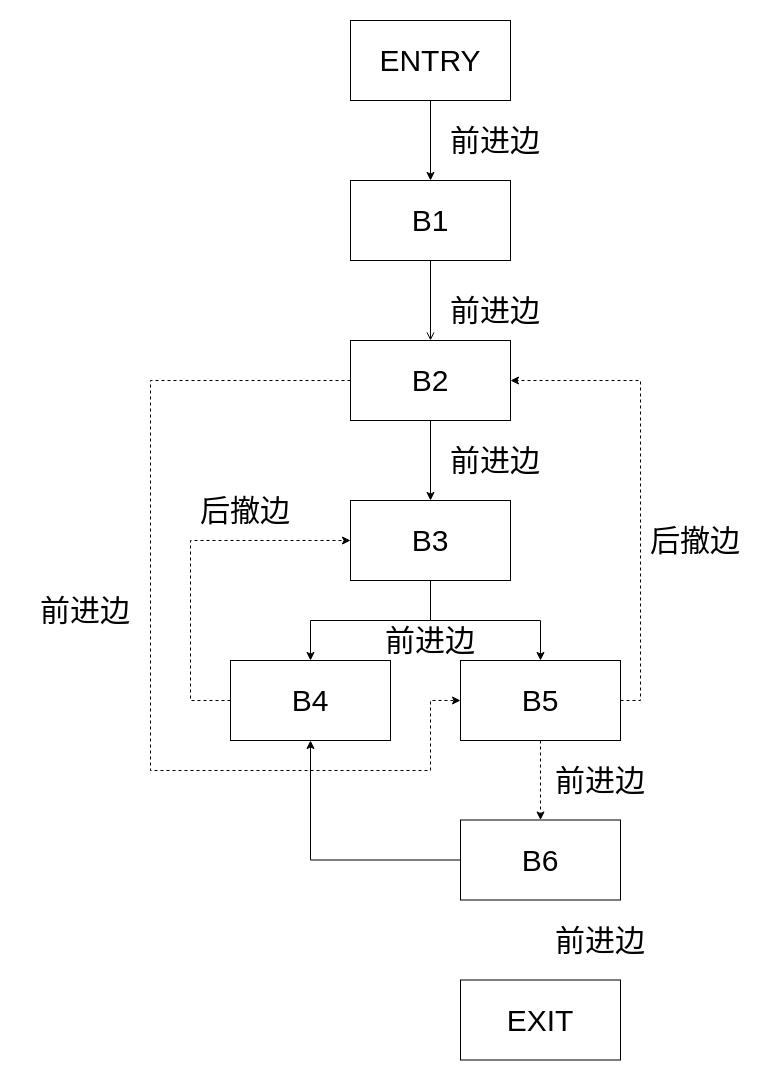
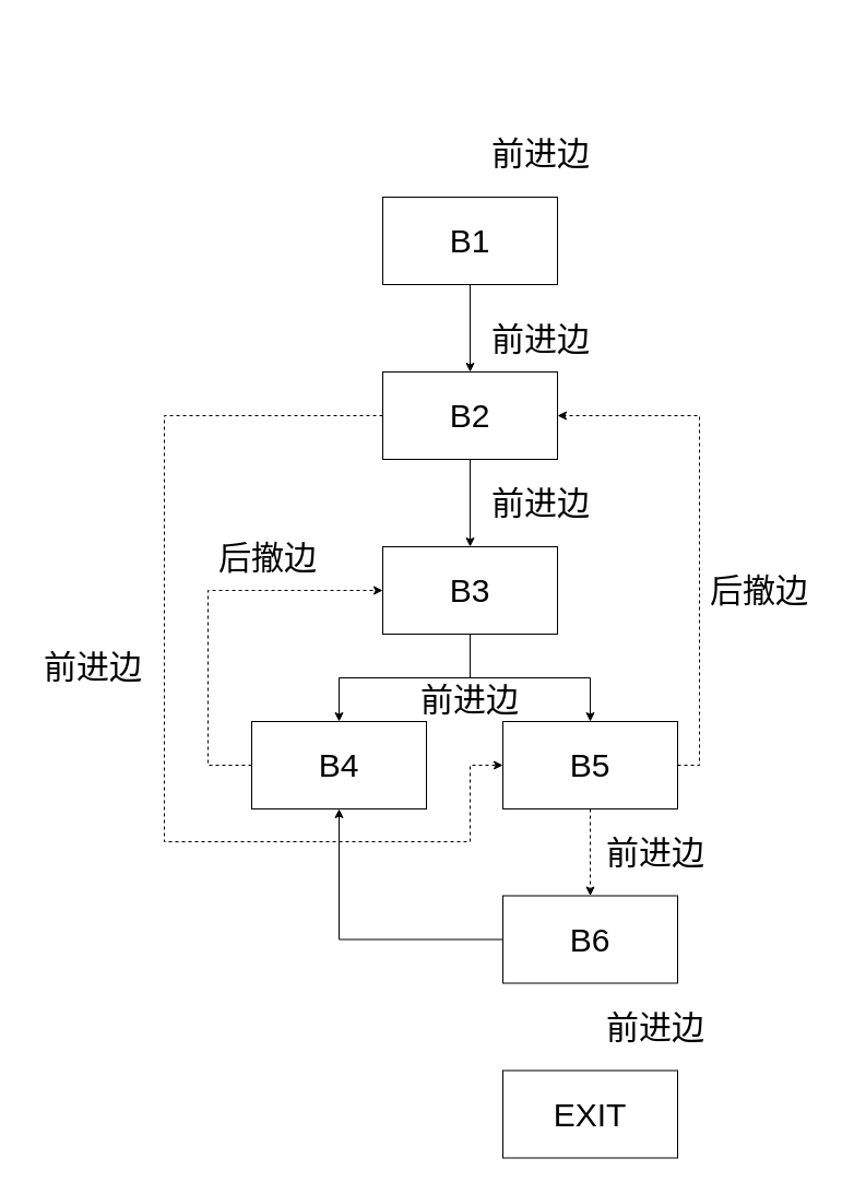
- <mxCell id="3" value="ENTRY" style="rounded=0;whiteSpace=wrap;html=1;fontSize=30;" parent="1" vertex="1"><mxGeometry x="350" y="20" width="160" height="80" as="geometry" /></mxCell>
- <mxCell id="2" value="" style="edgeStyle=orthogonalEdgeStyle;rounded=0;orthogonalLoop=1;jettySize=auto;html=1;fontSize=30;" parent="1" source="3" target="5" edge="1"><mxGeometry relative="1" as="geometry" /></mxCell>
- <mxCell id="4" value="" style="edgeStyle=orthogonalEdgeStyle;rounded=0;orthogonalLoop=1;jettySize=auto;html=1;fontSize=30;endArrow=open;" parent="1" source="5" target="8" edge="1"><mxGeometry relative="1" as="geometry" /></mxCell>
+ <mxCell id="4" value="" style="edgeStyle=orthogonalEdgeStyle;rounded=0;orthogonalLoop=1;jettySize=auto;html=1;fontSize=30;" parent="1" source="5" target="8" edge="1"><mxGeometry relative="1" as="geometry" /></mxCell>
